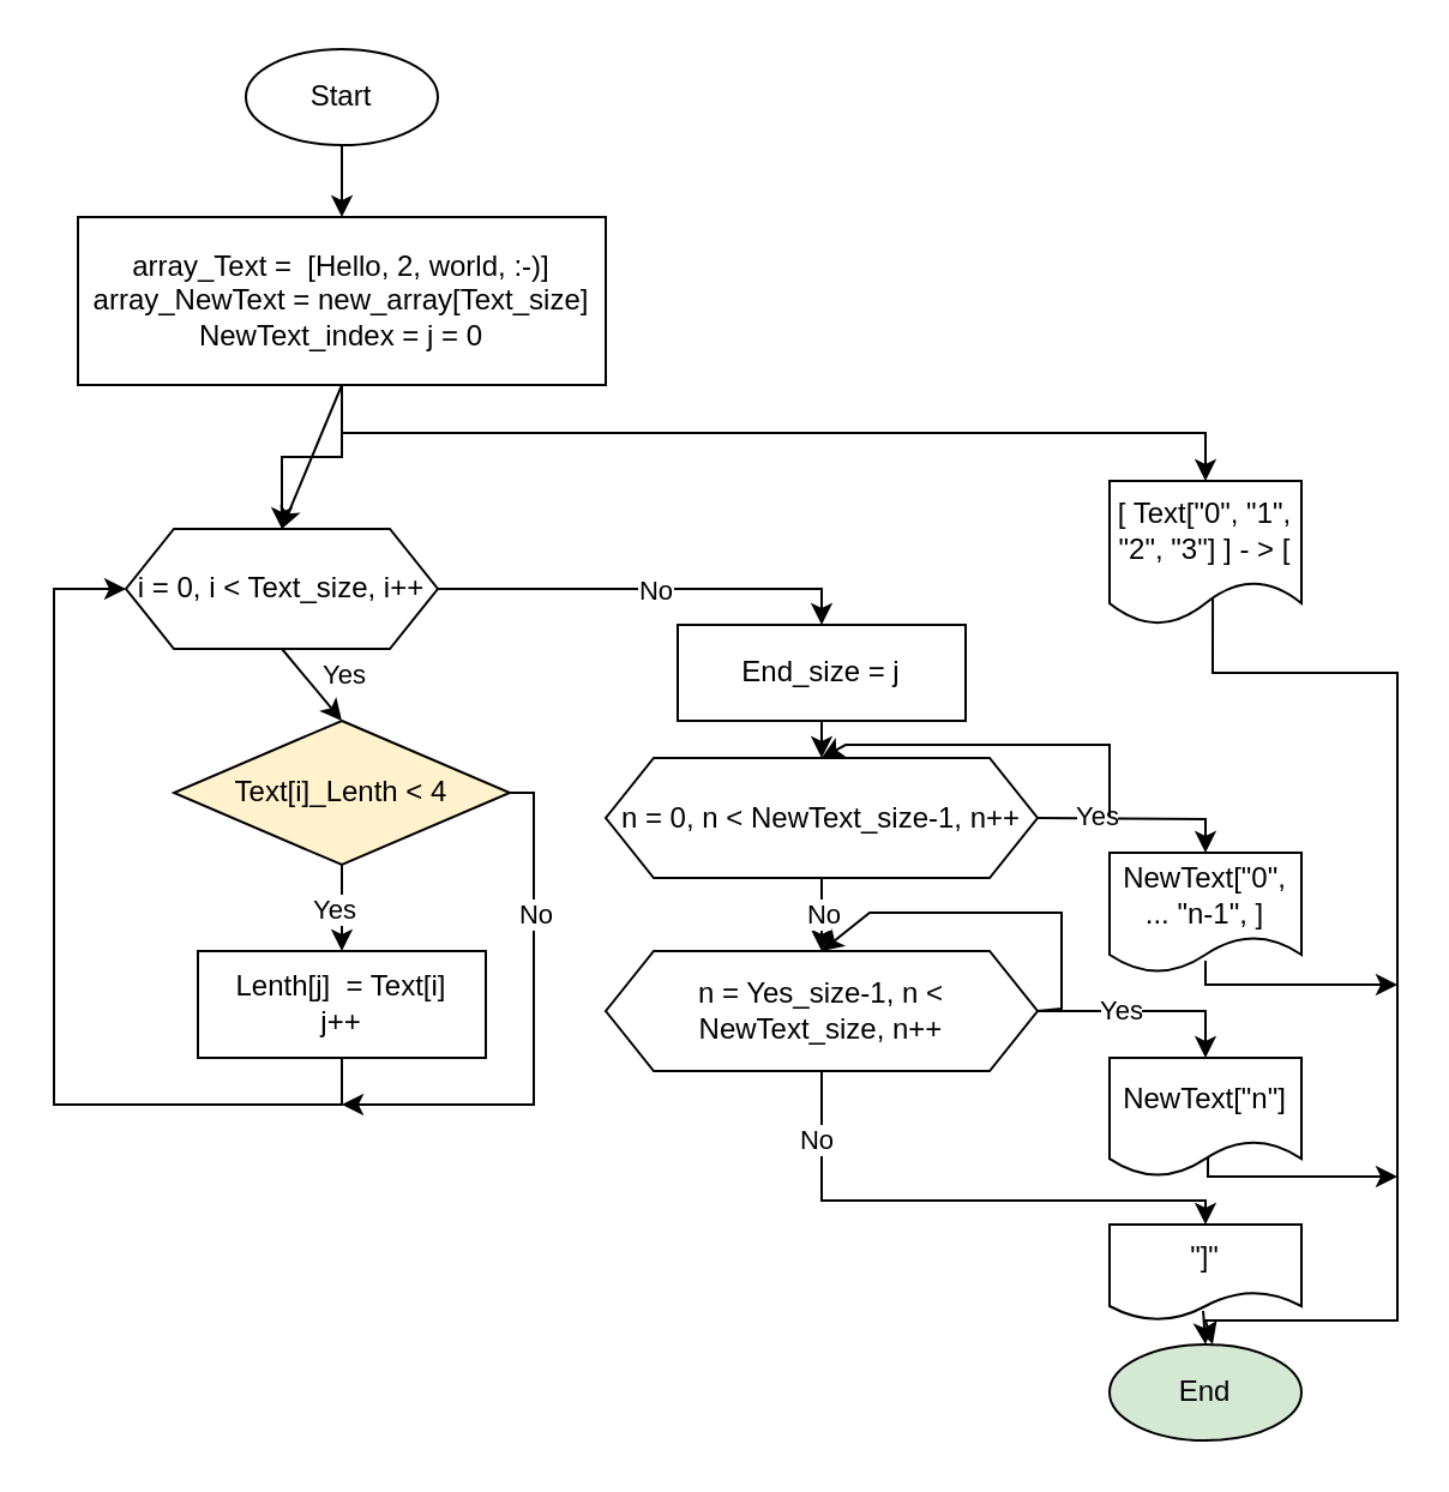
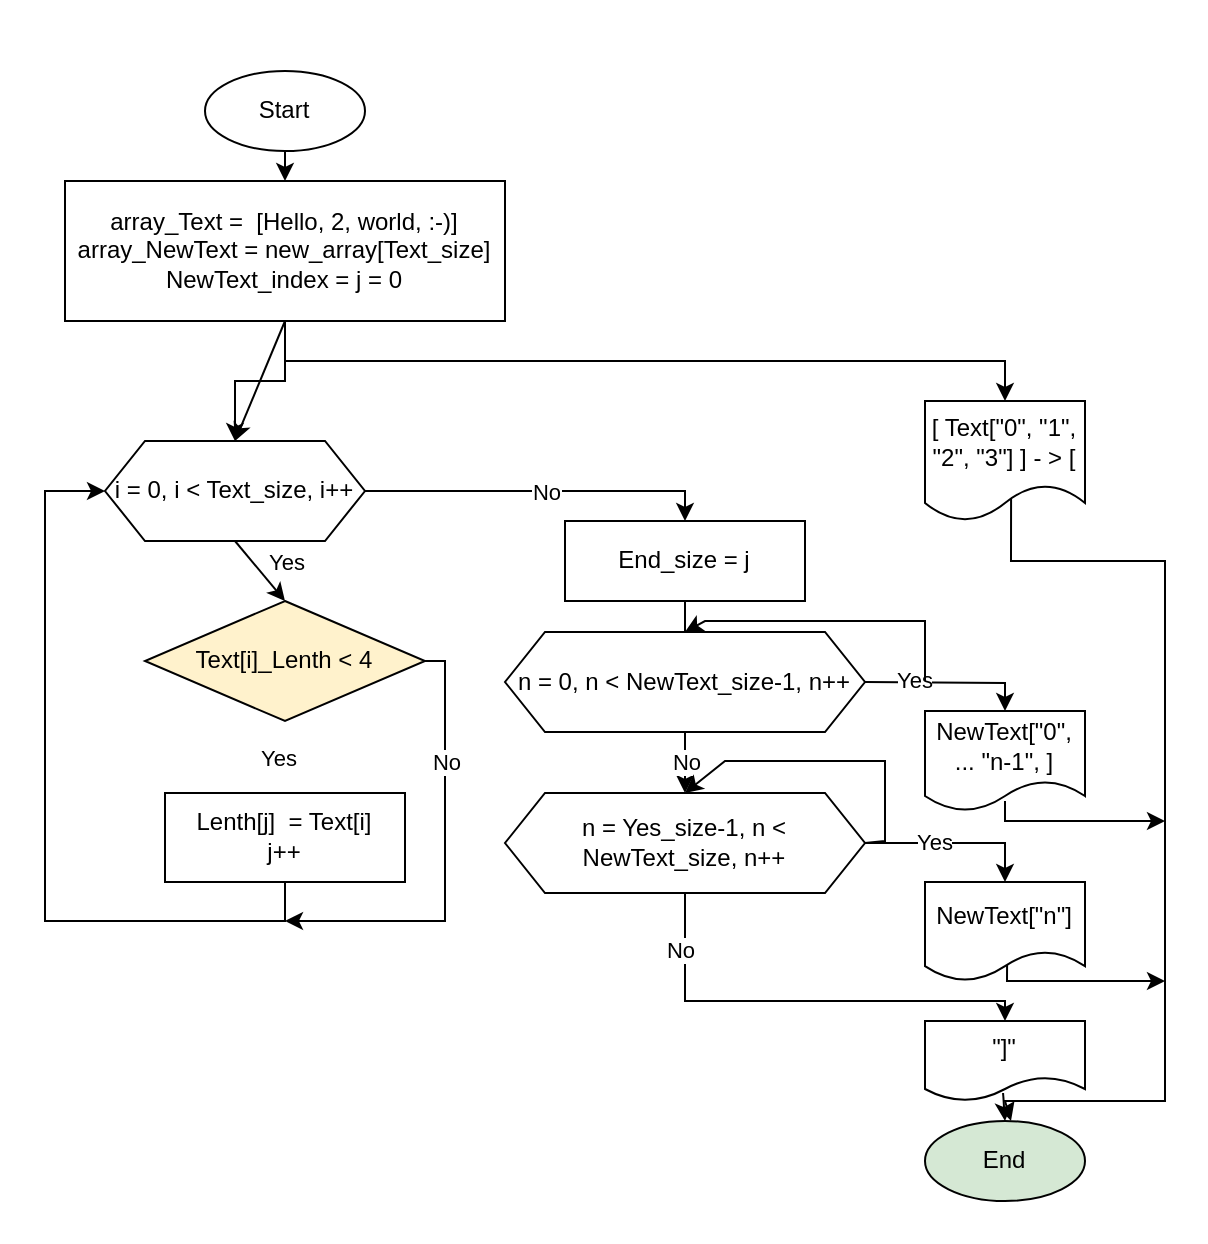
- <mxCell id="2" value="Start" style="ellipse;whiteSpace=wrap;html=1;" parent="1" vertex="1"><mxGeometry x="102" y="20" width="80" height="40" as="geometry" /></mxCell>
+ <mxCell id="2" value="Start" style="ellipse;whiteSpace=wrap;html=1;" parent="1" vertex="1"><mxGeometry x="102" y="35" width="80" height="40" as="geometry" /></mxCell>
- <mxCell id="23" value="" style="endArrow=classic;html=1;rounded=0;exitX=0.5;exitY=1;exitDx=0;exitDy=0;entryX=0.5;entryY=0;entryDx=0;entryDy=0;" parent="1" source="17" target="18" edge="1"><mxGeometry width="50" height="50" relative="1" as="geometry"><mxPoint x="312" y="360" as="sourcePoint" /><mxPoint x="362" y="310" as="targetPoint" /></mxGeometry></mxCell>
+ <mxCell id="23" value="" style="endArrow=none;html=1;rounded=0;exitX=0.5;exitY=1;exitDx=0;exitDy=0;entryX=0.5;entryY=0;entryDx=0;entryDy=0;" parent="1" source="17" target="18" edge="1"><mxGeometry width="50" height="50" relative="1" as="geometry"><mxPoint x="312" y="360" as="sourcePoint" /><mxPoint x="362" y="310" as="targetPoint" /></mxGeometry></mxCell>
- <mxCell id="12" value="" style="endArrow=classic;html=1;rounded=0;exitX=0.5;exitY=1;exitDx=0;exitDy=0;entryX=0.5;entryY=0;entryDx=0;entryDy=0;" parent="1" source="9" target="11" edge="1"><mxGeometry width="50" height="50" relative="1" as="geometry"><mxPoint x="212" y="460" as="sourcePoint" /><mxPoint x="262" y="410" as="targetPoint" /></mxGeometry></mxCell>
